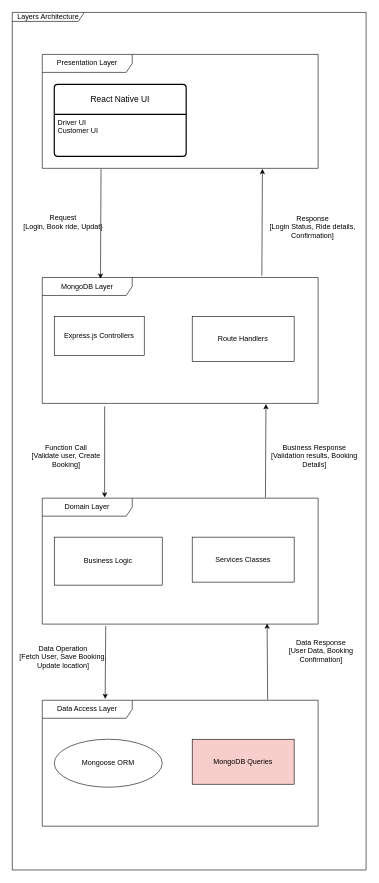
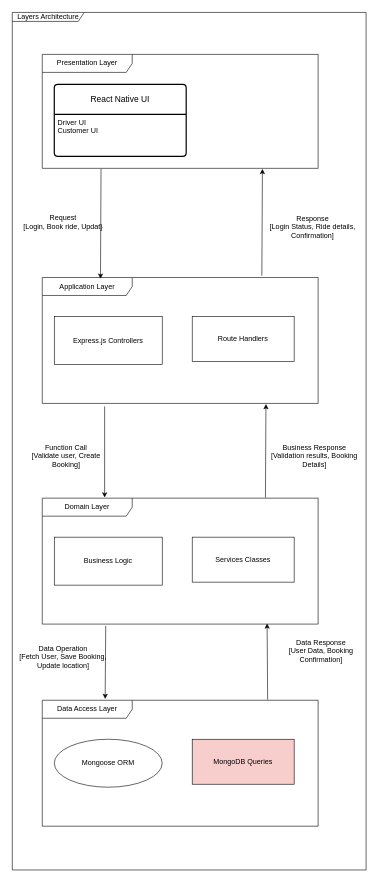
- <mxCell id="4" value="MongoDB Layer" style="shape=umlFrame;whiteSpace=wrap;html=1;pointerEvents=0;width=150;height=30;" vertex="1" parent="1"><mxGeometry x="70" y="462" width="460" height="210" as="geometry" /></mxCell>
+ <mxCell id="4" value="Application Layer" style="shape=umlFrame;whiteSpace=wrap;html=1;pointerEvents=0;width=150;height=30;" vertex="1" parent="1"><mxGeometry x="70" y="462" width="460" height="210" as="geometry" /></mxCell>
- <mxCell id="8" value="Express.js Controllers" style="whiteSpace=wrap;html=1;align=center;" vertex="1" parent="1"><mxGeometry x="90" y="527" width="150" height="65" as="geometry" /></mxCell>
+ <mxCell id="8" value="Express.js Controllers" style="whiteSpace=wrap;html=1;align=center;" vertex="1" parent="1"><mxGeometry x="90" y="527" width="180" height="80" as="geometry" /></mxCell>
